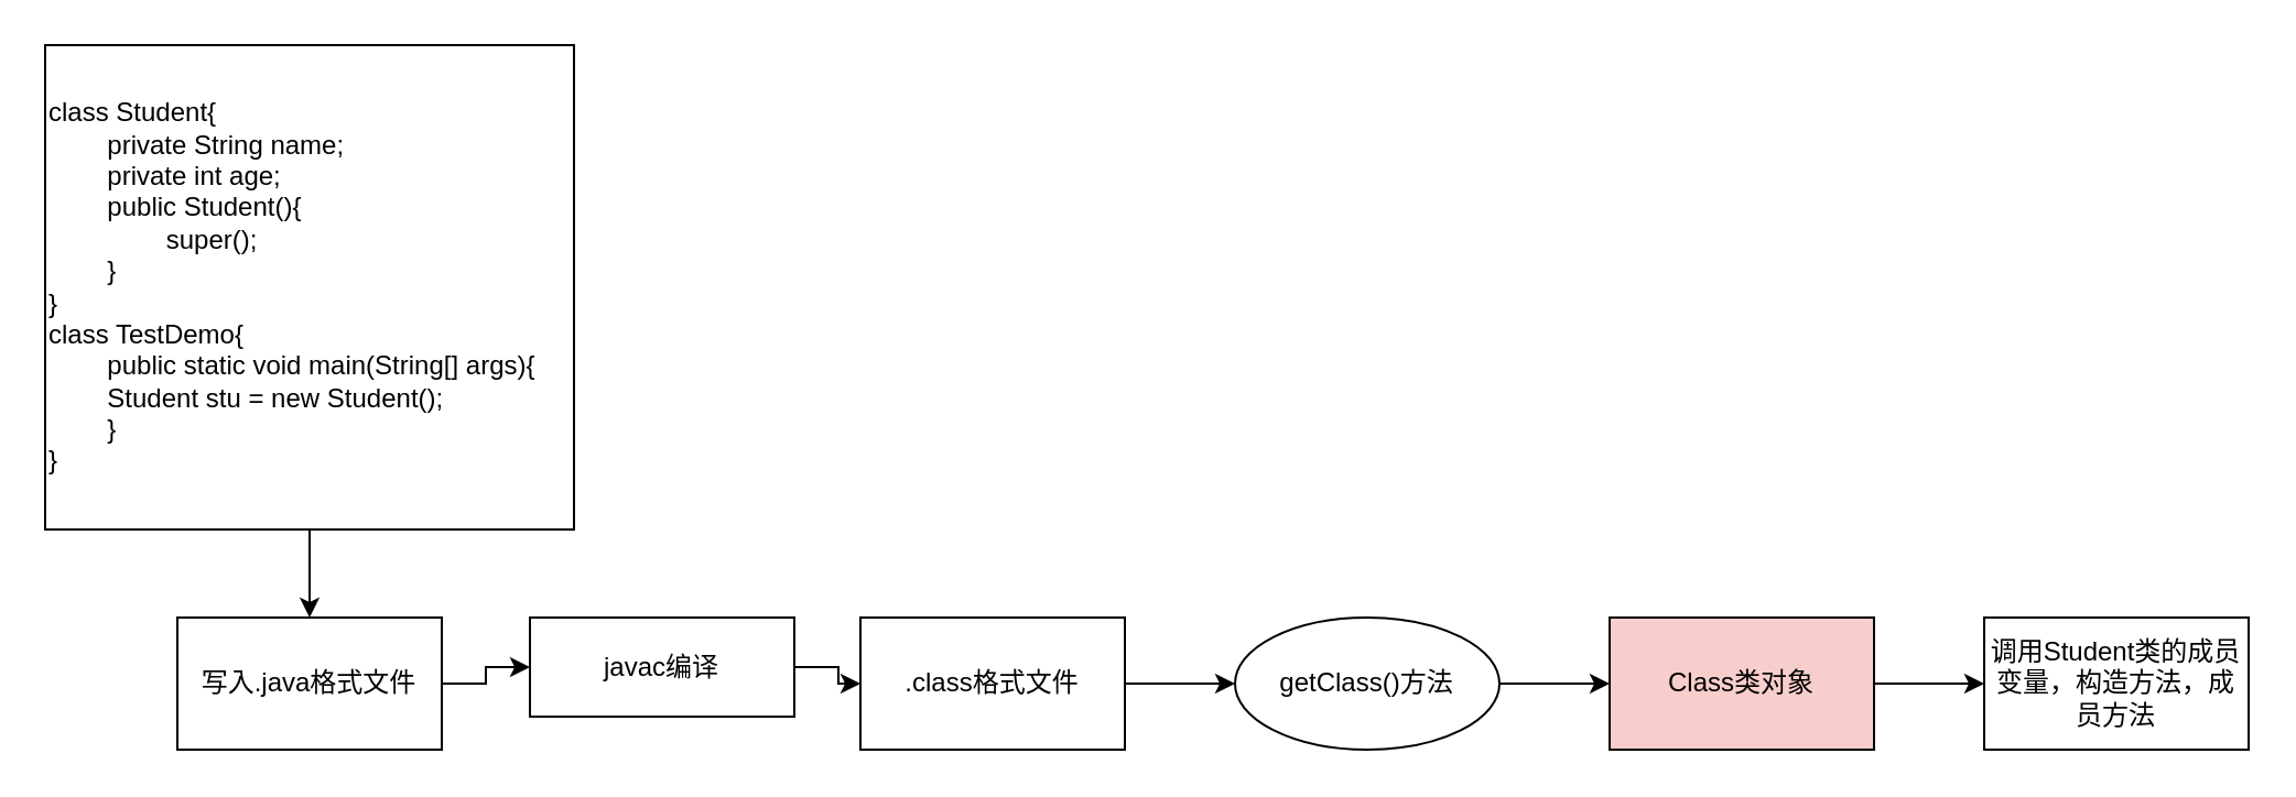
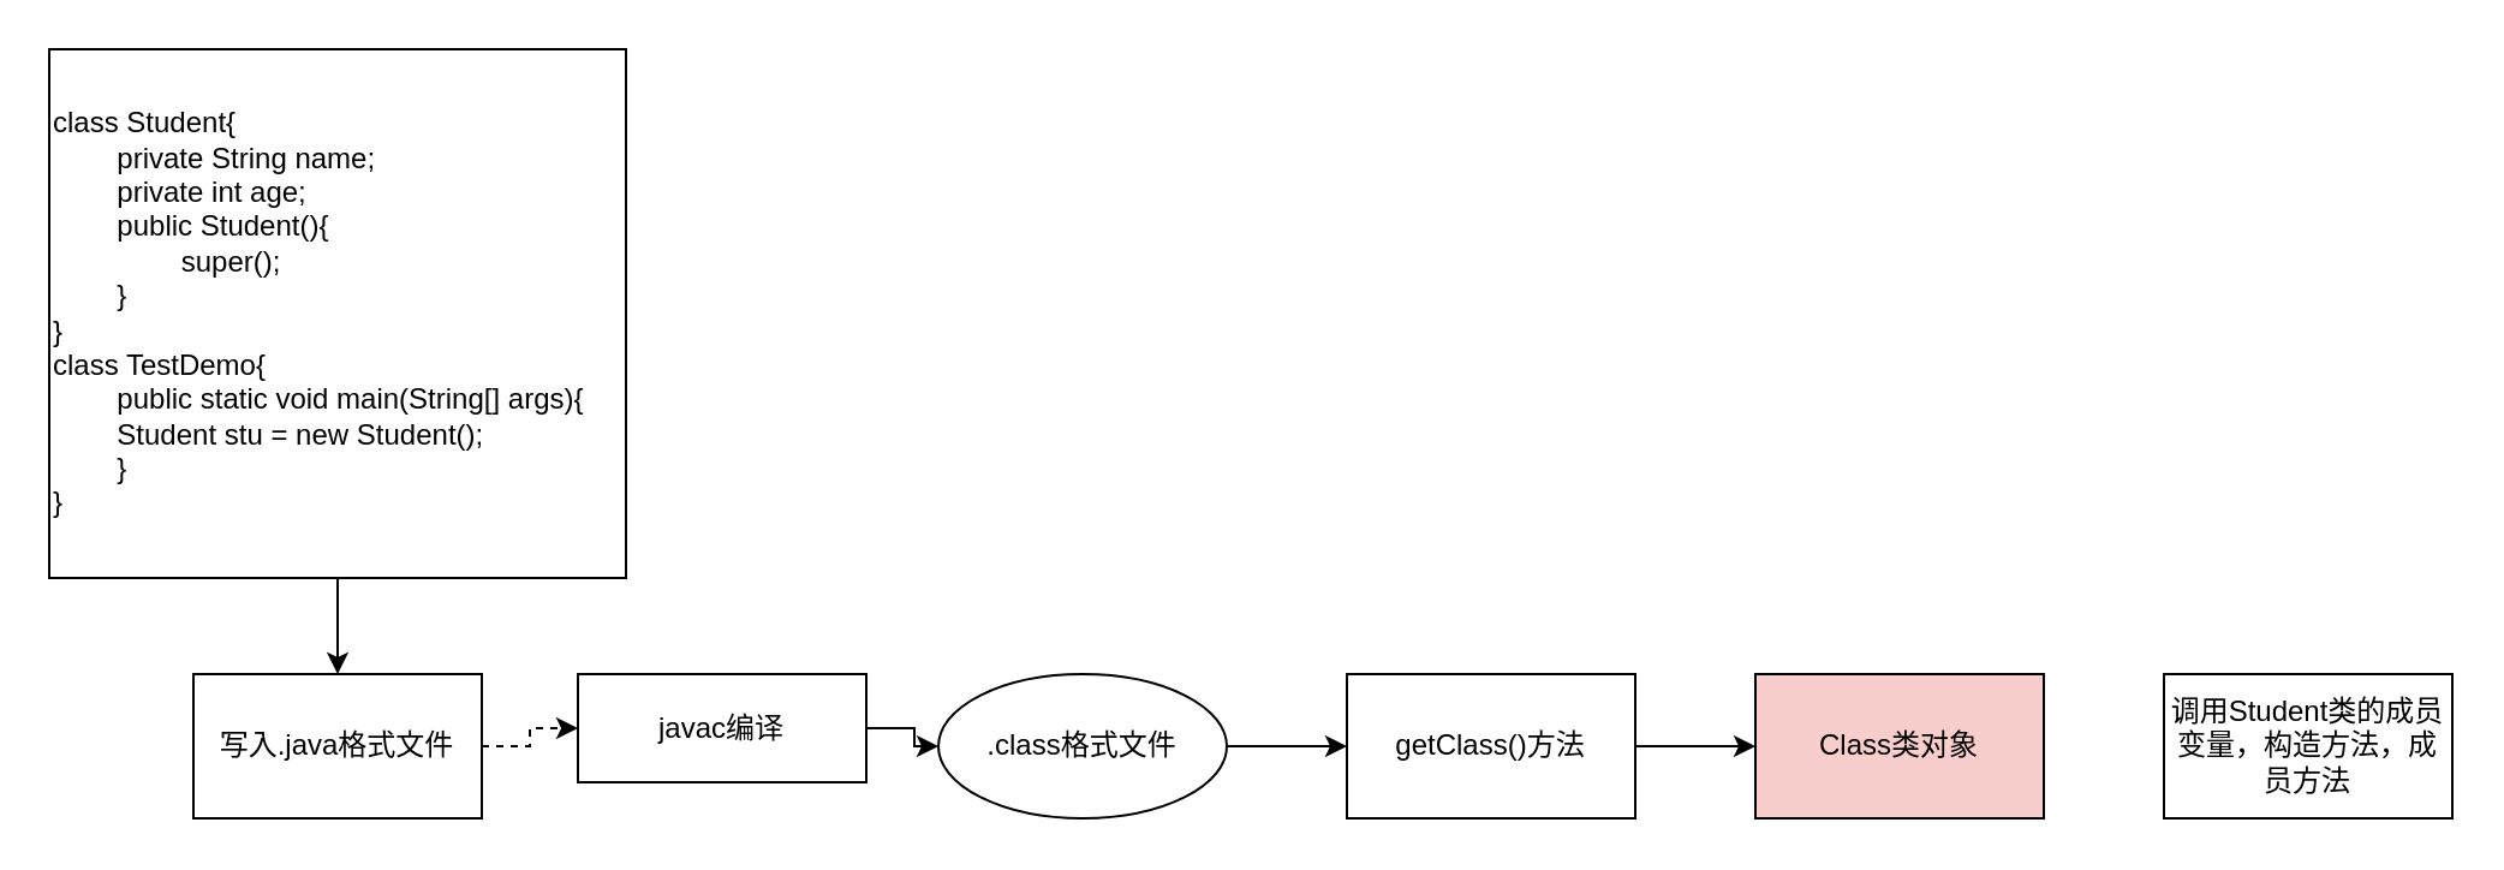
- <mxCell id="4" value="" style="edgeStyle=orthogonalEdgeStyle;rounded=0;orthogonalLoop=1;jettySize=auto;html=1;" parent="1" source="5" target="7" edge="1"><mxGeometry relative="1" as="geometry" /></mxCell>
+ <mxCell id="4" value="" style="edgeStyle=orthogonalEdgeStyle;rounded=0;orthogonalLoop=1;jettySize=auto;html=1;dashed=1;" parent="1" source="5" target="7" edge="1"><mxGeometry relative="1" as="geometry" /></mxCell>
- <mxCell id="9" value=".class格式文件" style="rounded=0;whiteSpace=wrap;html=1;" parent="1" vertex="1"><mxGeometry x="390" y="280" width="120" height="60" as="geometry" /></mxCell>
+ <mxCell id="9" value=".class格式文件" style="ellipse;whiteSpace=wrap;html=1;" parent="1" vertex="1"><mxGeometry x="390" y="280" width="120" height="60" as="geometry" /></mxCell>
- <mxCell id="11" value="getClass()方法" style="ellipse;whiteSpace=wrap;html=1;" parent="1" vertex="1"><mxGeometry x="560" y="280" width="120" height="60" as="geometry" /></mxCell>
+ <mxCell id="11" value="getClass()方法" style="rounded=0;whiteSpace=wrap;html=1;" parent="1" vertex="1"><mxGeometry x="560" y="280" width="120" height="60" as="geometry" /></mxCell>
- <mxCell id="12" value="" style="edgeStyle=orthogonalEdgeStyle;rounded=0;orthogonalLoop=1;jettySize=auto;html=1;" edge="1" parent="1" source="13" target="14"><mxGeometry relative="1" as="geometry" /></mxCell>
